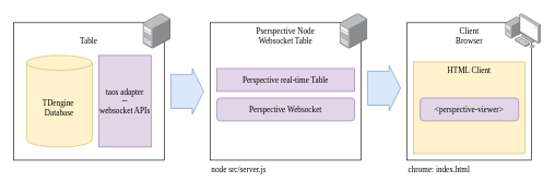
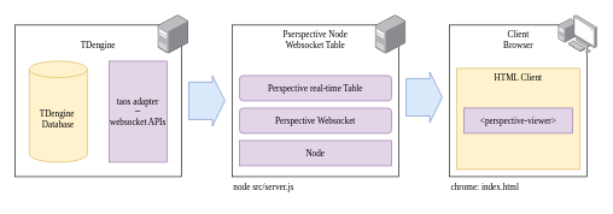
- <mxCell id="2" value="&lt;div&gt;&lt;br&gt;&lt;/div&gt;&lt;div&gt;Table&lt;/div&gt;" style="rounded=0;whiteSpace=wrap;html=1;fontFamily=Ubuntu;fontSource=https%3A%2F%2Ffonts.googleapis.com%2Fcss%3Ffamily%3DUbuntu;verticalAlign=top;" parent="1" vertex="1"><mxGeometry x="20" y="34" width="230" height="210" as="geometry" /></mxCell>
+ <mxCell id="2" value="&lt;div&gt;&lt;br&gt;&lt;/div&gt;&lt;div&gt;TDengine&lt;/div&gt;" style="rounded=0;whiteSpace=wrap;html=1;fontFamily=Ubuntu;fontSource=https%3A%2F%2Ffonts.googleapis.com%2Fcss%3Ffamily%3DUbuntu;verticalAlign=top;" parent="1" vertex="1"><mxGeometry x="20" y="34" width="230" height="210" as="geometry" /></mxCell>
- <mxCell id="8" value="Perspective real-time Table" style="rounded=0;whiteSpace=wrap;html=1;fontFamily=Ubuntu;fontSource=https%3A%2F%2Ffonts.googleapis.com%2Fcss%3Ffamily%3DUbuntu;fillColor=#e1d5e7;strokeColor=#9673a6;" parent="1" vertex="1"><mxGeometry x="330" y="104" width="210" height="35" as="geometry" /></mxCell>
+ <mxCell id="8" value="Perspective real-time Table" style="whiteSpace=wrap;html=1;fontFamily=Ubuntu;fontSource=https%3A%2F%2Ffonts.googleapis.com%2Fcss%3Ffamily%3DUbuntu;fillColor=#e1d5e7;strokeColor=#9673a6;rounded=1;" parent="1" vertex="1"><mxGeometry x="330" y="104" width="210" height="35" as="geometry" /></mxCell>
- <mxCell id="3" value="&lt;div&gt;TDengine&amp;nbsp;&lt;/div&gt;&lt;div&gt;Database&lt;/div&gt;" style="shape=cylinder3;whiteSpace=wrap;html=1;boundedLbl=1;backgroundOutline=1;size=11.333;fillColor=#fff2cc;strokeColor=#d6b656;fontFamily=Ubuntu;fontSource=https%3A%2F%2Ffonts.googleapis.com%2Fcss%3Ffamily%3DUbuntu;" parent="1" vertex="1"><mxGeometry x="40" y="84" width="100" height="140" as="geometry" /></mxCell>
+ <mxCell id="3" value="&lt;div&gt;TDengine&amp;nbsp;&lt;/div&gt;&lt;div&gt;Database&lt;/div&gt;" style="shape=cylinder3;whiteSpace=wrap;html=1;boundedLbl=1;backgroundOutline=1;size=11.333;fillColor=#fff2cc;strokeColor=#d6b656;fontFamily=Ubuntu;fontSource=https%3A%2F%2Ffonts.googleapis.com%2Fcss%3Ffamily%3DUbuntu;" parent="1" vertex="1"><mxGeometry x="40" y="84" width="80" height="140" as="geometry" /></mxCell>
- <mxCell id="11" value="&amp;lt;perspective-viewer&amp;gt;" style="whiteSpace=wrap;html=1;fontFamily=Ubuntu;fontSource=https%3A%2F%2Ffonts.googleapis.com%2Fcss%3Ffamily%3DUbuntu;fillColor=#e1d5e7;strokeColor=#9673a6;rounded=1;" parent="1" vertex="1"><mxGeometry x="640" y="149" width="150" height="35" as="geometry" /></mxCell>
+ <mxCell id="11" value="&amp;lt;perspective-viewer&amp;gt;" style="rounded=0;whiteSpace=wrap;html=1;fontFamily=Ubuntu;fontSource=https%3A%2F%2Ffonts.googleapis.com%2Fcss%3Ffamily%3DUbuntu;fillColor=#e1d5e7;strokeColor=#9673a6;" parent="1" vertex="1"><mxGeometry x="640" y="149" width="150" height="35" as="geometry" /></mxCell>
+ <mxCell id="6" value="Node" style="rounded=0;whiteSpace=wrap;html=1;fontFamily=Ubuntu;fontSource=https%3A%2F%2Ffonts.googleapis.com%2Fcss%3Ffamily%3DUbuntu;fillColor=#e1d5e7;strokeColor=#9673a6;" parent="1" vertex="1"><mxGeometry x="330" y="194" width="210" height="35" as="geometry" /></mxCell>
